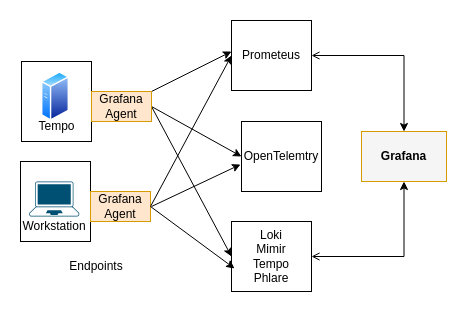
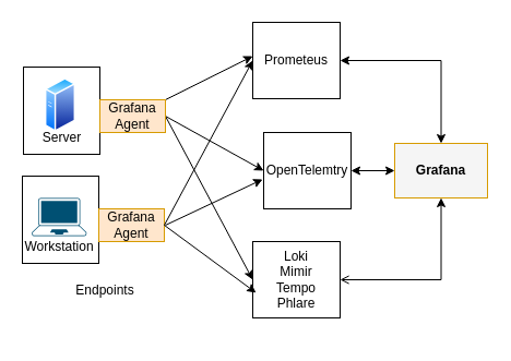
- <mxCell id="23" style="edgeStyle=orthogonalEdgeStyle;rounded=0;orthogonalLoop=1;jettySize=auto;html=1;entryX=1;entryY=0.5;entryDx=0;entryDy=0;startArrow=classic;startFill=1;endArrow=open;" edge="1" parent="1" source="25" target="2"><mxGeometry relative="1" as="geometry"><Array as="points"><mxPoint x="404" y="55" /></Array></mxGeometry></mxCell>
+ <mxCell id="23" style="edgeStyle=orthogonalEdgeStyle;rounded=0;orthogonalLoop=1;jettySize=auto;html=1;entryX=1;entryY=0.5;entryDx=0;entryDy=0;startArrow=classic;startFill=1;" edge="1" parent="1" source="25" target="2"><mxGeometry relative="1" as="geometry"><Array as="points"><mxPoint x="404" y="55" /></Array></mxGeometry></mxCell>
- <mxCell id="12" value="Tempo" style="text;html=1;strokeColor=none;fillColor=none;align=center;verticalAlign=middle;whiteSpace=wrap;rounded=0;movable=1;resizable=1;rotatable=1;deletable=1;editable=1;locked=0;connectable=1;" vertex="1" parent="9"><mxGeometry x="11.63" y="50" width="46.75" height="30" as="geometry" /></mxCell>
+ <mxCell id="12" value="Server" style="text;html=1;strokeColor=none;fillColor=none;align=center;verticalAlign=middle;whiteSpace=wrap;rounded=0;movable=1;resizable=1;rotatable=1;deletable=1;editable=1;locked=0;connectable=1;" vertex="1" parent="9"><mxGeometry x="11.63" y="50" width="46.75" height="30" as="geometry" /></mxCell>
+ <mxCell id="17" style="edgeStyle=orthogonalEdgeStyle;rounded=0;orthogonalLoop=1;jettySize=auto;html=1;startArrow=classic;startFill=1;" edge="1" parent="1" source="18" target="25"><mxGeometry relative="1" as="geometry" /></mxCell>
